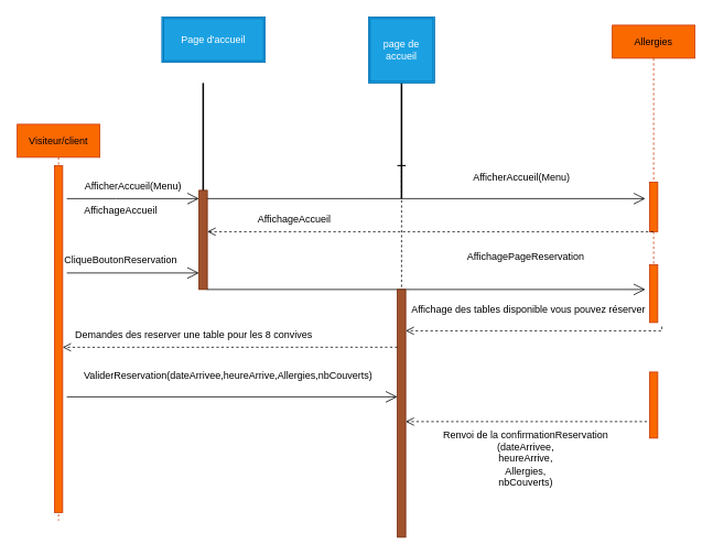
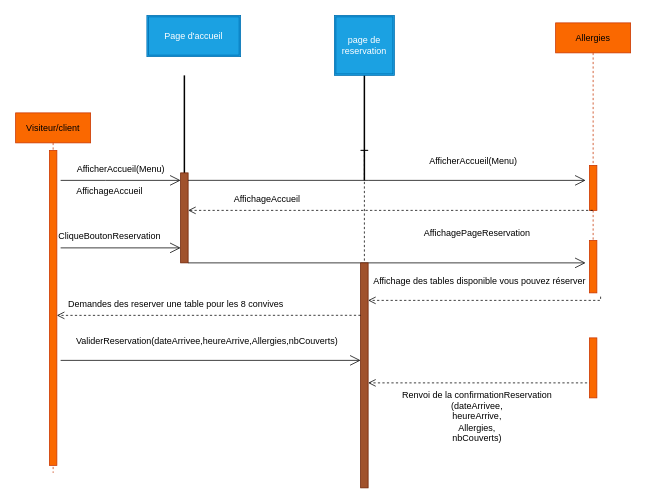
- <mxCell id="12" value="page de accueil" style="shape=ext;double=1;whiteSpace=wrap;html=1;aspect=fixed;labelBackgroundColor=none;rounded=0;fillColor=#1ba1e2;fontColor=#ffffff;strokeColor=#006EAF;" vertex="1" parent="1"><mxGeometry x="445" y="20" width="80" height="80" as="geometry" /></mxCell>
+ <mxCell id="12" value="page de reservation" style="shape=ext;double=1;whiteSpace=wrap;html=1;aspect=fixed;labelBackgroundColor=none;rounded=0;fillColor=#1ba1e2;fontColor=#ffffff;strokeColor=#006EAF;" vertex="1" parent="1"><mxGeometry x="445" y="20" width="80" height="80" as="geometry" /></mxCell>
